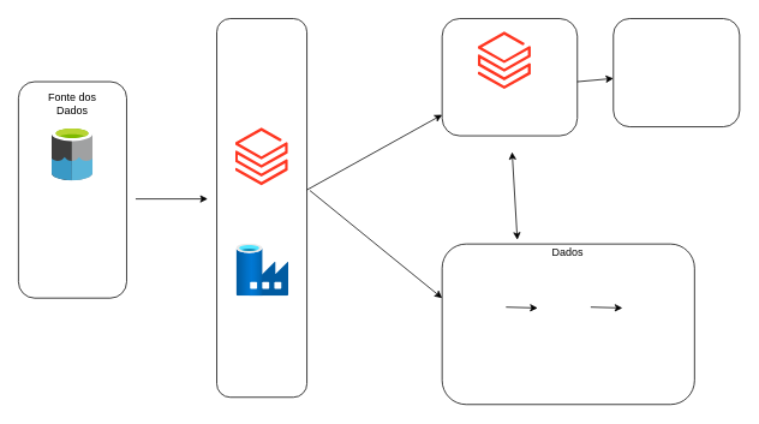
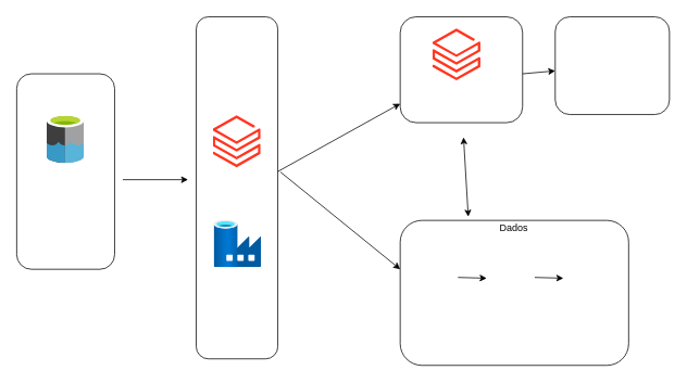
- <mxCell id="9" value="&lt;font style=&quot;font-size: 12px;&quot;&gt;Fonte dos Dados&lt;/font&gt;" style="text;html=1;strokeColor=none;fillColor=none;align=center;verticalAlign=middle;whiteSpace=wrap;rounded=0;" parent="1" vertex="1"><mxGeometry x="50" y="100" width="60" height="30" as="geometry" /></mxCell>
